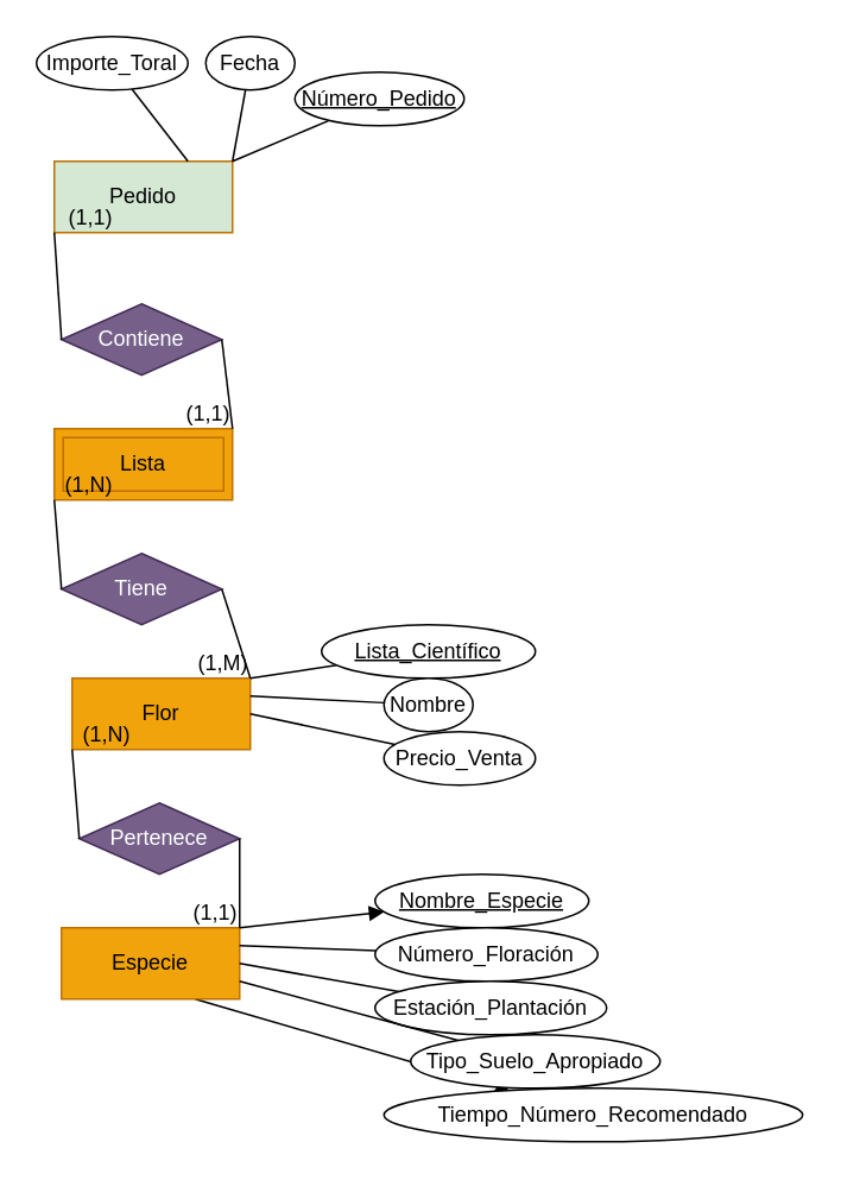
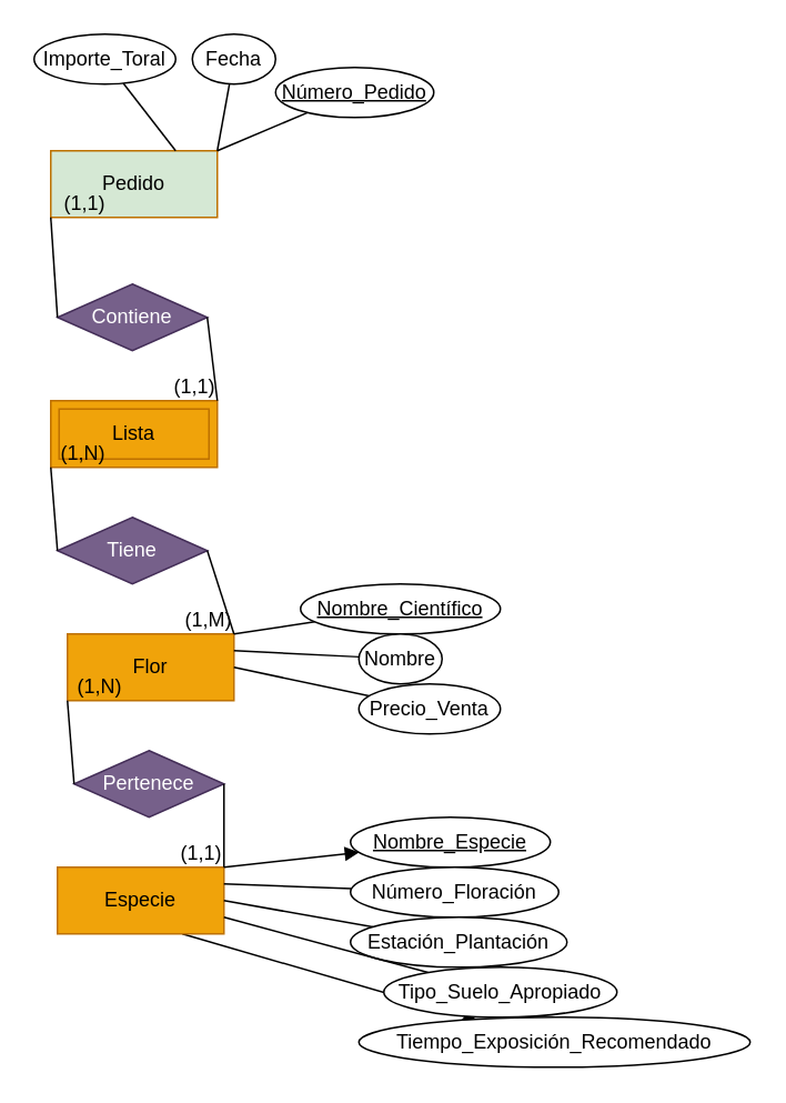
- <mxCell id="29" value="&lt;u&gt;Lista_Científico&lt;/u&gt;" style="ellipse;whiteSpace=wrap;html=1;align=center;" parent="1" vertex="1"><mxGeometry x="180" y="350" width="120" height="30" as="geometry" /></mxCell>
+ <mxCell id="29" value="&lt;u&gt;Nombre_Científico&lt;/u&gt;" style="ellipse;whiteSpace=wrap;html=1;align=center;" parent="1" vertex="1"><mxGeometry x="180" y="350" width="120" height="30" as="geometry" /></mxCell>
- <mxCell id="42" value="Tiempo_Número_Recomendado" style="ellipse;whiteSpace=wrap;html=1;align=center;" parent="1" vertex="1"><mxGeometry x="215" y="610" width="235" height="30" as="geometry" /></mxCell>
+ <mxCell id="42" value="Tiempo_Exposición_Recomendado" style="ellipse;whiteSpace=wrap;html=1;align=center;" parent="1" vertex="1"><mxGeometry x="215" y="610" width="235" height="30" as="geometry" /></mxCell>
